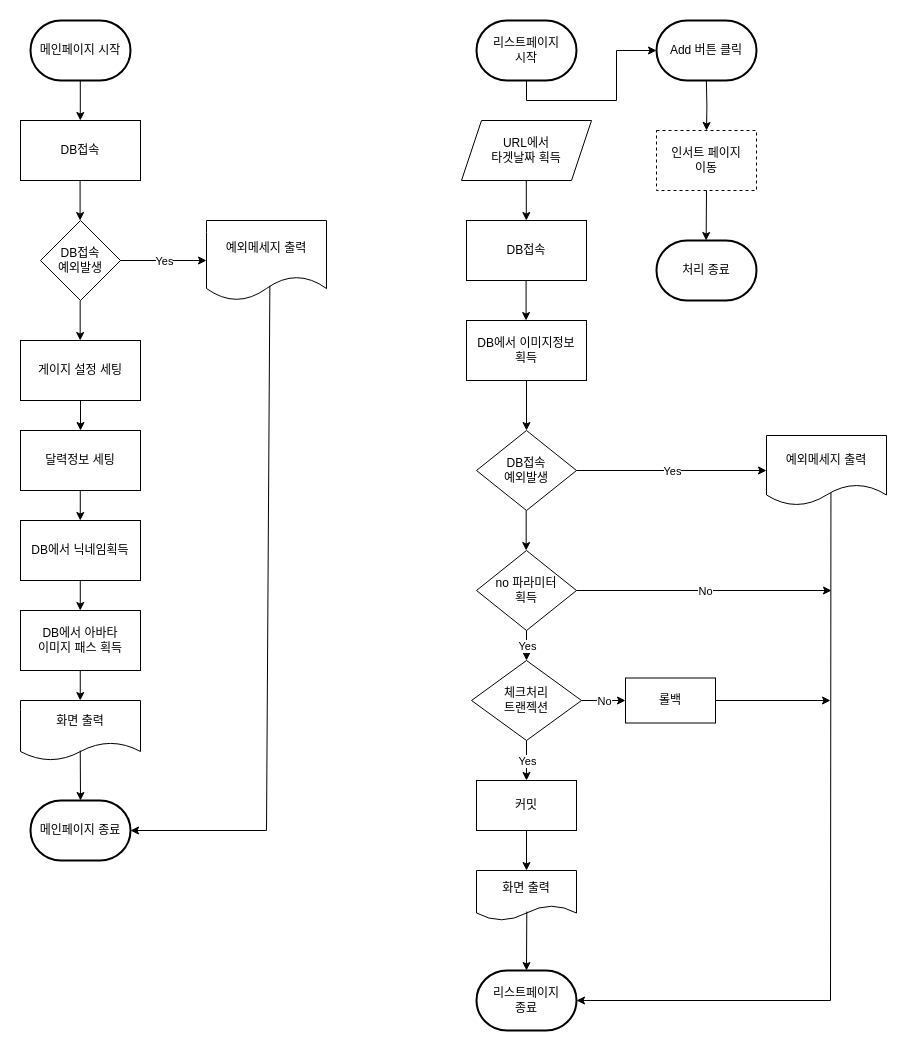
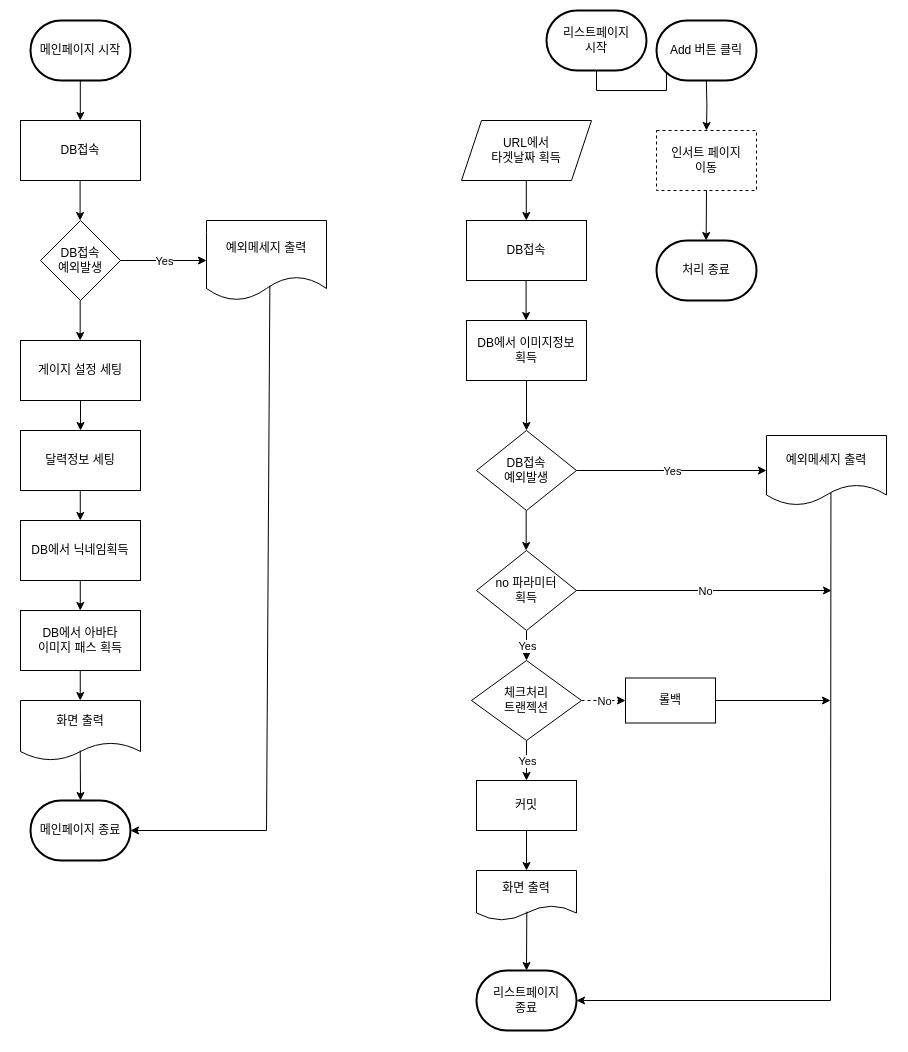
- <mxCell id="23" value="리스트페이지&lt;div&gt;시작&lt;/div&gt;" style="strokeWidth=2;html=1;shape=mxgraph.flowchart.terminator;whiteSpace=wrap;" parent="1" vertex="1"><mxGeometry x="476" y="20" width="100" height="60" as="geometry" /></mxCell>
+ <mxCell id="23" value="리스트페이지&lt;div&gt;시작&lt;/div&gt;" style="strokeWidth=2;html=1;shape=mxgraph.flowchart.terminator;whiteSpace=wrap;" parent="1" vertex="1"><mxGeometry x="546" y="10" width="100" height="60" as="geometry" /></mxCell>
- <mxCell id="38" value="" style="endArrow=classic;html=1;rounded=0;entryX=0;entryY=0.5;entryDx=0;entryDy=0;exitX=1;exitY=0.5;exitDx=0;exitDy=0;" edge="1" parent="1" source="35" target="37"><mxGeometry relative="1" as="geometry"><mxPoint x="586" y="700" as="sourcePoint" /><mxPoint x="616" y="700" as="targetPoint" /></mxGeometry></mxCell>
+ <mxCell id="38" value="" style="endArrow=classic;html=1;rounded=0;entryX=0;entryY=0.5;entryDx=0;entryDy=0;exitX=1;exitY=0.5;exitDx=0;exitDy=0;dashed=1;" edge="1" parent="1" source="35" target="37"><mxGeometry relative="1" as="geometry"><mxPoint x="586" y="700" as="sourcePoint" /><mxPoint x="616" y="700" as="targetPoint" /></mxGeometry></mxCell>
